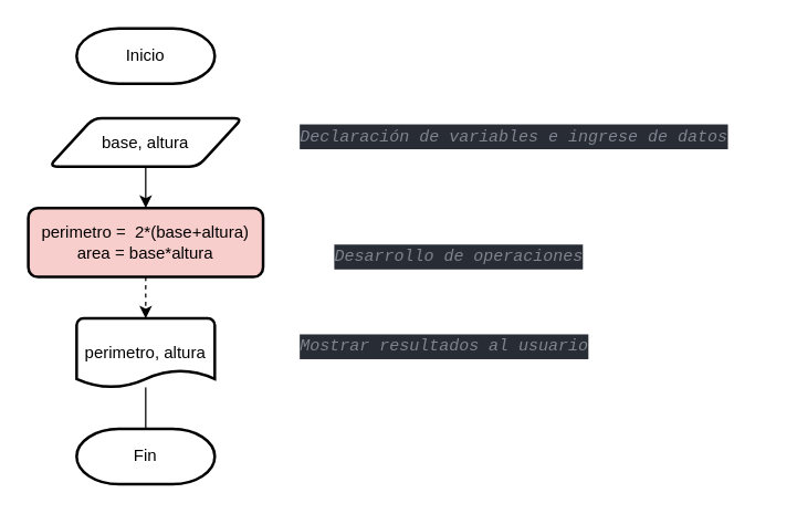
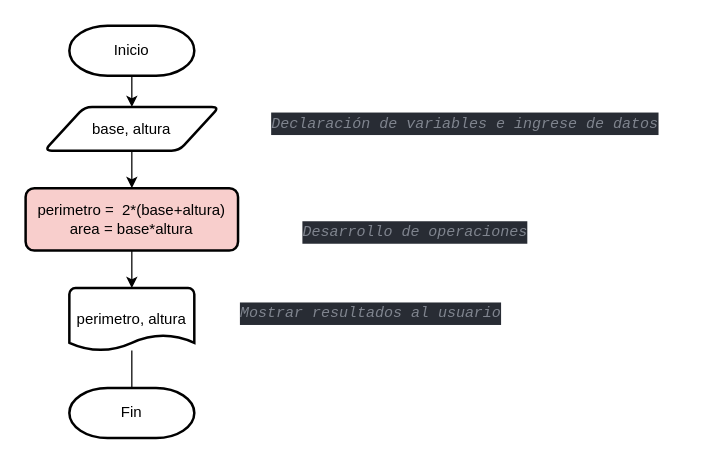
+ <mxCell id="6" value="" style="endArrow=classic;html=1;rounded=0;exitX=0.5;exitY=1;exitDx=0;exitDy=0;exitPerimeter=0;entryX=0.5;entryY=0;entryDx=0;entryDy=0;" edge="1" parent="1" source="2" target="3"><mxGeometry width="50" height="50" relative="1" as="geometry"><mxPoint x="81" y="290" as="sourcePoint" /><mxPoint x="131" y="240" as="targetPoint" /></mxGeometry></mxCell>
- <mxCell id="11" style="edgeStyle=orthogonalEdgeStyle;rounded=0;orthogonalLoop=1;jettySize=auto;html=1;exitX=0.5;exitY=1;exitDx=0;exitDy=0;entryX=0.5;entryY=0;entryDx=0;entryDy=0;entryPerimeter=0;dashed=1;" edge="1" parent="1" source="12" target="4"><mxGeometry relative="1" as="geometry" /></mxCell>
+ <mxCell id="11" style="edgeStyle=orthogonalEdgeStyle;rounded=0;orthogonalLoop=1;jettySize=auto;html=1;exitX=0.5;exitY=1;exitDx=0;exitDy=0;entryX=0.5;entryY=0;entryDx=0;entryDy=0;entryPerimeter=0;" edge="1" parent="1" source="12" target="4"><mxGeometry relative="1" as="geometry" /></mxCell>
- <mxCell id="10" value="&lt;div style=&quot;font-style: normal; font-variant-caps: normal; font-weight: normal; letter-spacing: normal; text-align: start; text-indent: 0px; text-transform: none; word-spacing: 0px; -webkit-text-stroke-width: 0px; text-decoration: none; color: rgb(171, 178, 191); background-color: rgb(40, 44, 52); font-family: &amp;quot;Fira Code&amp;quot;, &amp;quot;Menlo for Powerline&amp;quot;, Menlo, Monaco, &amp;quot;Courier New&amp;quot;, monospace; font-size: 12px; line-height: 18px;&quot;&gt;&lt;div&gt;&lt;span style=&quot;color: rgb(127, 132, 142); font-style: italic;&quot;&gt;Mostrar resultados al usuario&lt;/span&gt;&lt;/div&gt;&lt;/div&gt;" style="text;whiteSpace=wrap;html=1;" vertex="1" parent="1"><mxGeometry x="215" y="235" width="240" height="40" as="geometry" /></mxCell>
+ <mxCell id="10" value="&lt;div style=&quot;font-style: normal; font-variant-caps: normal; font-weight: normal; letter-spacing: normal; text-align: start; text-indent: 0px; text-transform: none; word-spacing: 0px; -webkit-text-stroke-width: 0px; text-decoration: none; color: rgb(171, 178, 191); background-color: rgb(40, 44, 52); font-family: &amp;quot;Fira Code&amp;quot;, &amp;quot;Menlo for Powerline&amp;quot;, Menlo, Monaco, &amp;quot;Courier New&amp;quot;, monospace; font-size: 12px; line-height: 18px;&quot;&gt;&lt;div&gt;&lt;span style=&quot;color: rgb(127, 132, 142); font-style: italic;&quot;&gt;Mostrar resultados al usuario&lt;/span&gt;&lt;/div&gt;&lt;/div&gt;" style="text;whiteSpace=wrap;html=1;" vertex="1" parent="1"><mxGeometry x="190" y="235" width="240" height="40" as="geometry" /></mxCell>
